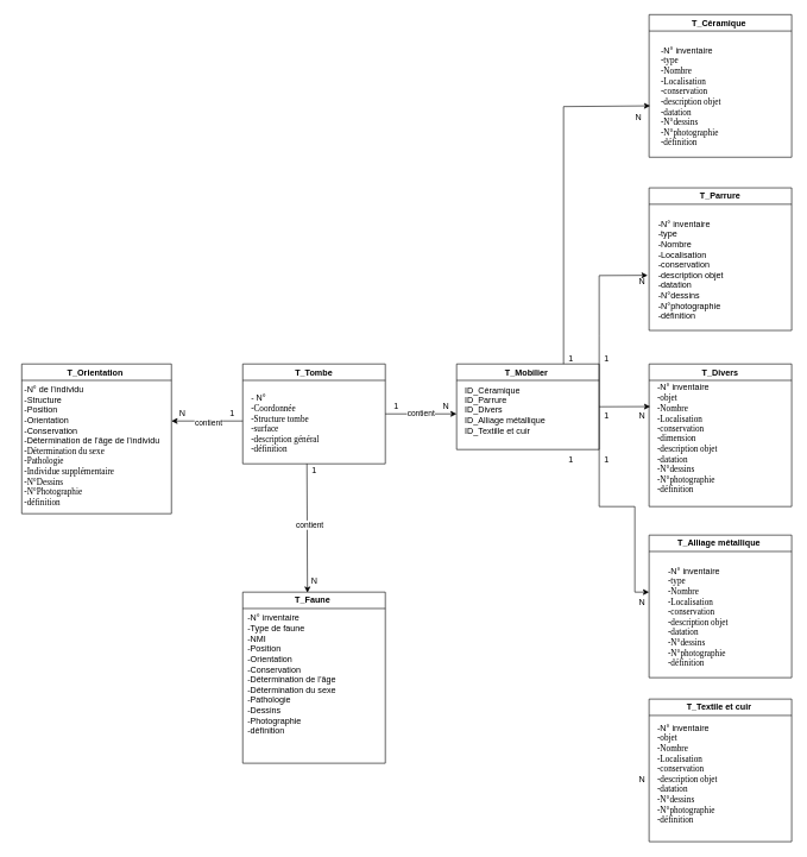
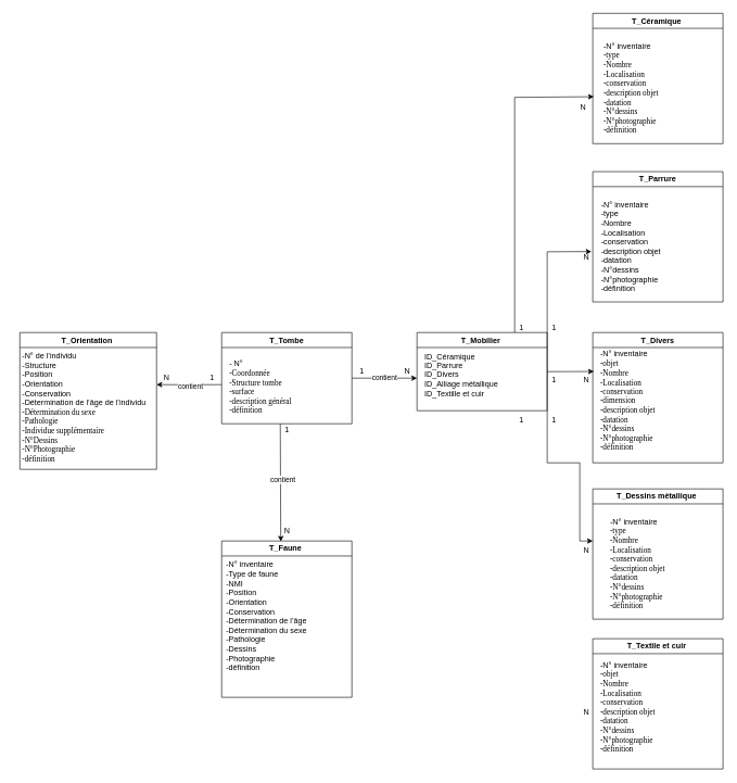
- <mxCell id="14" value="T_Alliage métallique&amp;nbsp;" style="swimlane;whiteSpace=wrap;html=1;" parent="1" vertex="1"><mxGeometry x="910" y="750" width="200" height="200" as="geometry" /></mxCell>
+ <mxCell id="14" value="T_Dessins métallique&amp;nbsp;" style="swimlane;whiteSpace=wrap;html=1;" parent="1" vertex="1"><mxGeometry x="910" y="750" width="200" height="200" as="geometry" /></mxCell>
